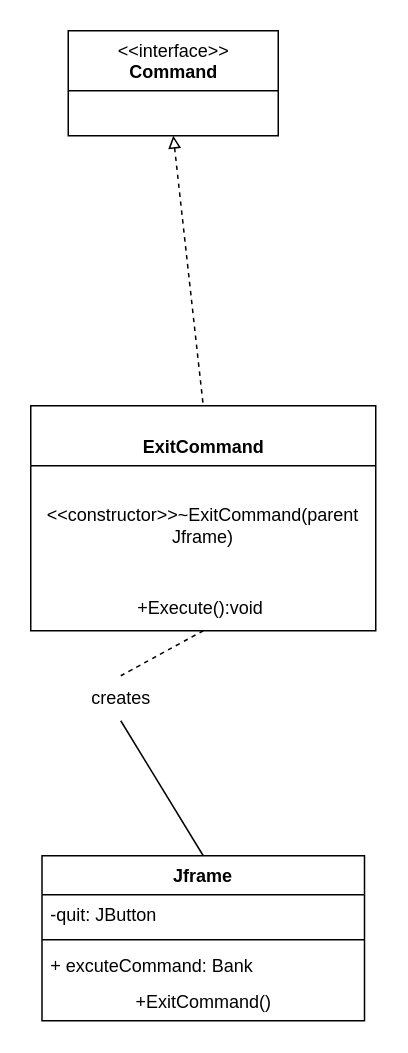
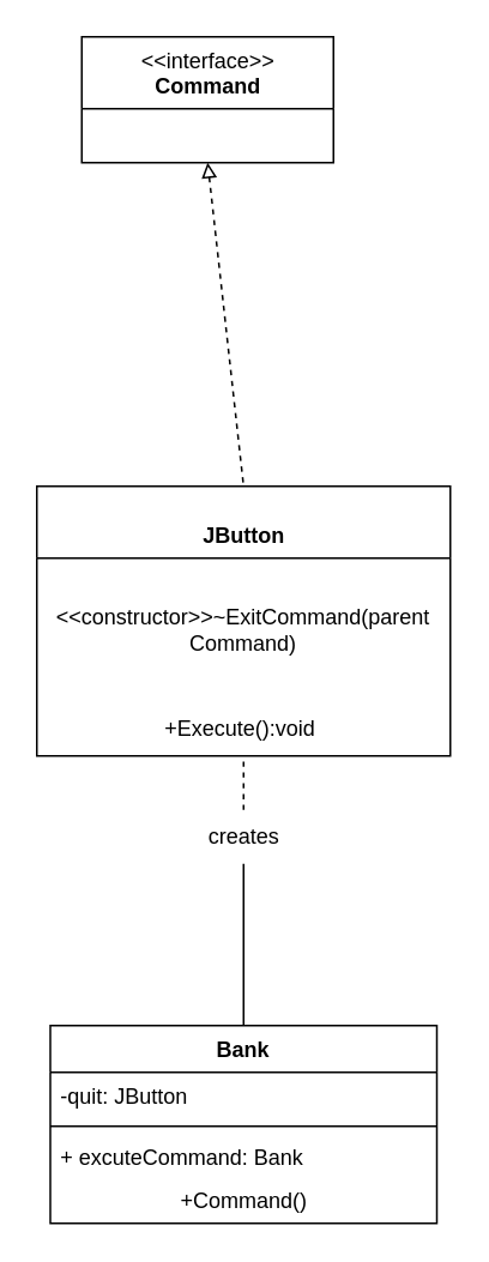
- <mxCell id="3" value="&lt;br&gt;&lt;b&gt;ExitCommand&lt;br&gt;&lt;/b&gt;" style="swimlane;fontStyle=0;align=center;verticalAlign=top;childLayout=stackLayout;horizontal=1;startSize=40;horizontalStack=0;resizeParent=1;resizeParentMax=0;resizeLast=0;collapsible=0;marginBottom=0;html=1;" vertex="1" parent="1"><mxGeometry x="20" y="270" width="230" height="150" as="geometry" /></mxCell>
+ <mxCell id="3" value="&lt;br&gt;&lt;b&gt;JButton&lt;br&gt;&lt;/b&gt;" style="swimlane;fontStyle=0;align=center;verticalAlign=top;childLayout=stackLayout;horizontal=1;startSize=40;horizontalStack=0;resizeParent=1;resizeParentMax=0;resizeLast=0;collapsible=0;marginBottom=0;html=1;" vertex="1" parent="1"><mxGeometry x="20" y="270" width="230" height="150" as="geometry" /></mxCell>
- <mxCell id="4" value="&amp;lt;&amp;lt;constructor&amp;gt;&amp;gt;~ExitCommand(parent Jframe)&lt;br&gt;" style="text;html=1;strokeColor=none;fillColor=none;align=center;verticalAlign=middle;whiteSpace=wrap;rounded=0;" vertex="1" parent="3"><mxGeometry y="40" width="230" height="80" as="geometry" /></mxCell>
+ <mxCell id="4" value="&amp;lt;&amp;lt;constructor&amp;gt;&amp;gt;~ExitCommand(parent Command)&lt;br&gt;" style="text;html=1;strokeColor=none;fillColor=none;align=center;verticalAlign=middle;whiteSpace=wrap;rounded=0;" vertex="1" parent="3"><mxGeometry y="40" width="230" height="80" as="geometry" /></mxCell>
- <mxCell id="14" value="creates" style="text;html=1;align=center;verticalAlign=middle;resizable=0;points=[];autosize=1;strokeColor=none;fillColor=none;" vertex="1" parent="1"><mxGeometry x="50" y="450" width="60" height="30" as="geometry" /></mxCell>
+ <mxCell id="14" value="creates" style="text;html=1;align=center;verticalAlign=middle;resizable=0;points=[];autosize=1;strokeColor=none;fillColor=none;" vertex="1" parent="1"><mxGeometry x="105" y="450" width="60" height="30" as="geometry" /></mxCell>
- <mxCell id="7" value="Jframe" style="swimlane;fontStyle=1;align=center;verticalAlign=top;childLayout=stackLayout;horizontal=1;startSize=26;horizontalStack=0;resizeParent=1;resizeParentMax=0;resizeLast=0;collapsible=1;marginBottom=0;" vertex="1" parent="1"><mxGeometry x="27.5" y="570" width="215" height="110" as="geometry" /></mxCell>
+ <mxCell id="7" value="Bank" style="swimlane;fontStyle=1;align=center;verticalAlign=top;childLayout=stackLayout;horizontal=1;startSize=26;horizontalStack=0;resizeParent=1;resizeParentMax=0;resizeLast=0;collapsible=1;marginBottom=0;" vertex="1" parent="1"><mxGeometry x="27.5" y="570" width="215" height="110" as="geometry" /></mxCell>
- <mxCell id="11" value="+ExitCommand()" style="text;html=1;strokeColor=none;fillColor=none;align=center;verticalAlign=middle;whiteSpace=wrap;rounded=0;labelBackgroundColor=#FFFFFF;labelBorderColor=none;fontColor=#000000;" vertex="1" parent="7"><mxGeometry y="86" width="215" height="24" as="geometry" /></mxCell>
+ <mxCell id="11" value="+Command()" style="text;html=1;strokeColor=none;fillColor=none;align=center;verticalAlign=middle;whiteSpace=wrap;rounded=0;labelBackgroundColor=#FFFFFF;labelBorderColor=none;fontColor=#000000;" vertex="1" parent="7"><mxGeometry y="86" width="215" height="24" as="geometry" /></mxCell>
